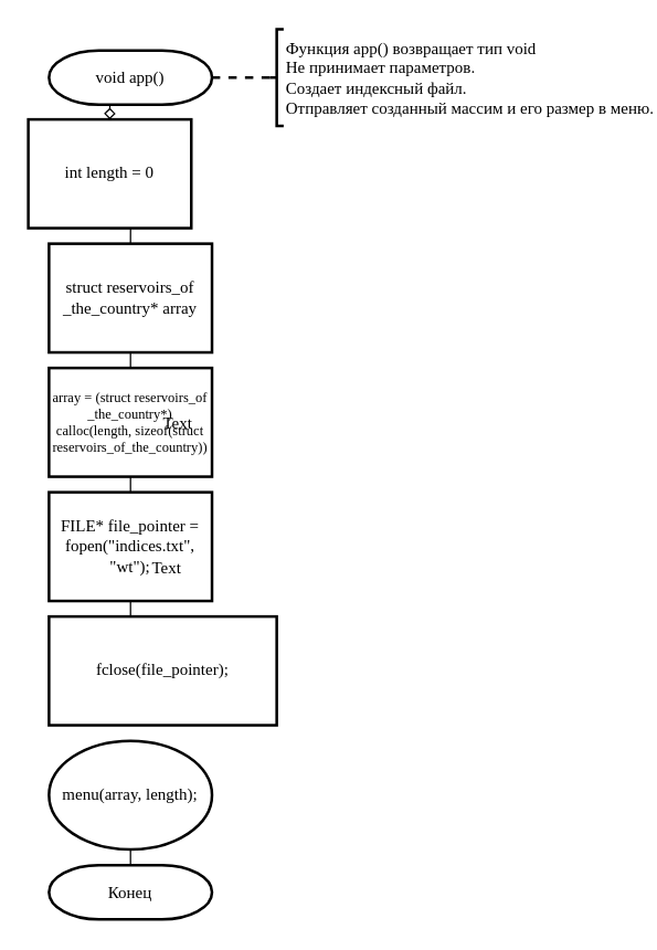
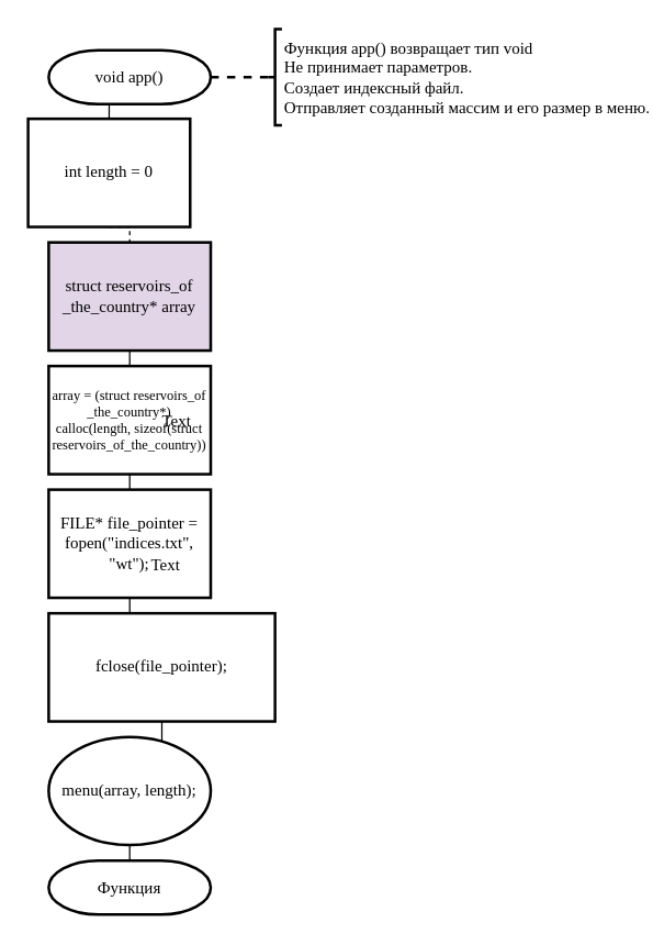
- <mxCell id="2" style="edgeStyle=orthogonalEdgeStyle;rounded=0;orthogonalLoop=1;jettySize=auto;html=1;exitX=0.5;exitY=1;exitDx=0;exitDy=0;exitPerimeter=0;entryX=0.5;entryY=0;entryDx=0;entryDy=0;fontFamily=Times New Roman;fontSize=12;endArrow=diamond;endFill=0;" parent="1" source="3" target="5" edge="1"><mxGeometry relative="1" as="geometry" /></mxCell>
+ <mxCell id="2" style="edgeStyle=orthogonalEdgeStyle;rounded=0;orthogonalLoop=1;jettySize=auto;html=1;exitX=0.5;exitY=1;exitDx=0;exitDy=0;exitPerimeter=0;entryX=0.5;entryY=0;entryDx=0;entryDy=0;fontFamily=Times New Roman;fontSize=12;endArrow=none;endFill=0;" parent="1" source="3" target="5" edge="1"><mxGeometry relative="1" as="geometry" /></mxCell>
- <mxCell id="4" style="edgeStyle=orthogonalEdgeStyle;rounded=0;orthogonalLoop=1;jettySize=auto;html=1;exitX=0.5;exitY=1;exitDx=0;exitDy=0;entryX=0.5;entryY=0;entryDx=0;entryDy=0;endArrow=none;endFill=0;fontFamily=Times New Roman;fontSize=12;" parent="1" source="5" target="7" edge="1"><mxGeometry relative="1" as="geometry" /></mxCell>
+ <mxCell id="4" style="edgeStyle=orthogonalEdgeStyle;rounded=0;orthogonalLoop=1;jettySize=auto;html=1;exitX=0.5;exitY=1;exitDx=0;exitDy=0;entryX=0.5;entryY=0;entryDx=0;entryDy=0;endArrow=none;endFill=0;fontFamily=Times New Roman;fontSize=12;dashed=1;" parent="1" source="5" target="7" edge="1"><mxGeometry relative="1" as="geometry" /></mxCell>
- <mxCell id="7" value="struct reservoirs_of&lt;br&gt;_the_country* array" style="rounded=0;whiteSpace=wrap;html=1;absoluteArcSize=1;arcSize=14;strokeWidth=2;fontFamily=Times New Roman;" parent="1" vertex="1"><mxGeometry x="35" y="176" width="118.11" height="78.74" as="geometry" /></mxCell>
+ <mxCell id="7" value="struct reservoirs_of&lt;br&gt;_the_country* array" style="rounded=0;whiteSpace=wrap;html=1;absoluteArcSize=1;arcSize=14;strokeWidth=2;fontFamily=Times New Roman;fillColor=#e1d5e7;" parent="1" vertex="1"><mxGeometry x="35" y="176" width="118.11" height="78.74" as="geometry" /></mxCell>
+ <mxCell id="14" style="edgeStyle=orthogonalEdgeStyle;rounded=0;orthogonalLoop=1;jettySize=auto;html=1;exitX=0.5;exitY=1;exitDx=0;exitDy=0;endArrow=none;endFill=0;fontFamily=Times New Roman;fontSize=12;" parent="1" source="15" target="17" edge="1"><mxGeometry relative="1" as="geometry" /></mxCell>
- <mxCell id="18" value="Конец" style="strokeWidth=2;html=1;shape=mxgraph.flowchart.terminator;whiteSpace=wrap;fontFamily=Times New Roman;" parent="1" vertex="1"><mxGeometry x="35" y="626" width="118.11" height="39.37" as="geometry" /></mxCell>
+ <mxCell id="18" value="Функция" style="strokeWidth=2;html=1;shape=mxgraph.flowchart.terminator;whiteSpace=wrap;fontFamily=Times New Roman;" parent="1" vertex="1"><mxGeometry x="35" y="626" width="118.11" height="39.37" as="geometry" /></mxCell>
